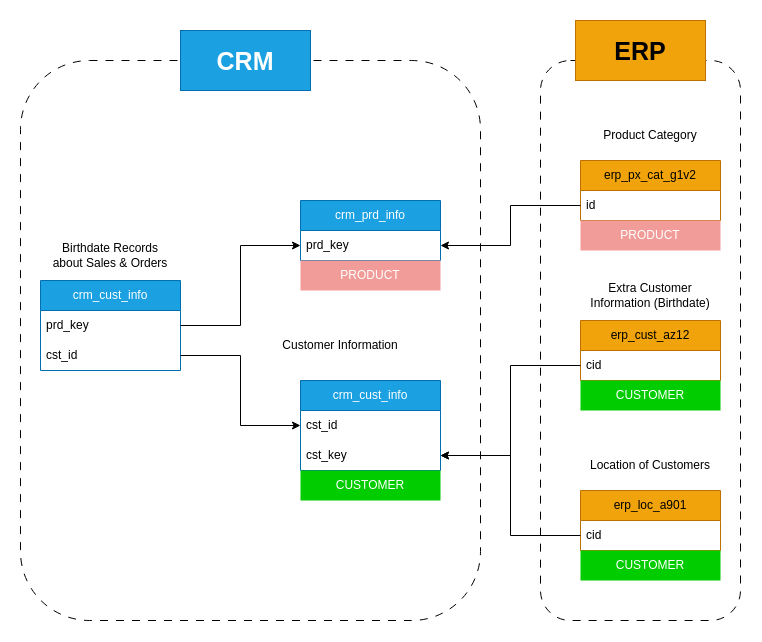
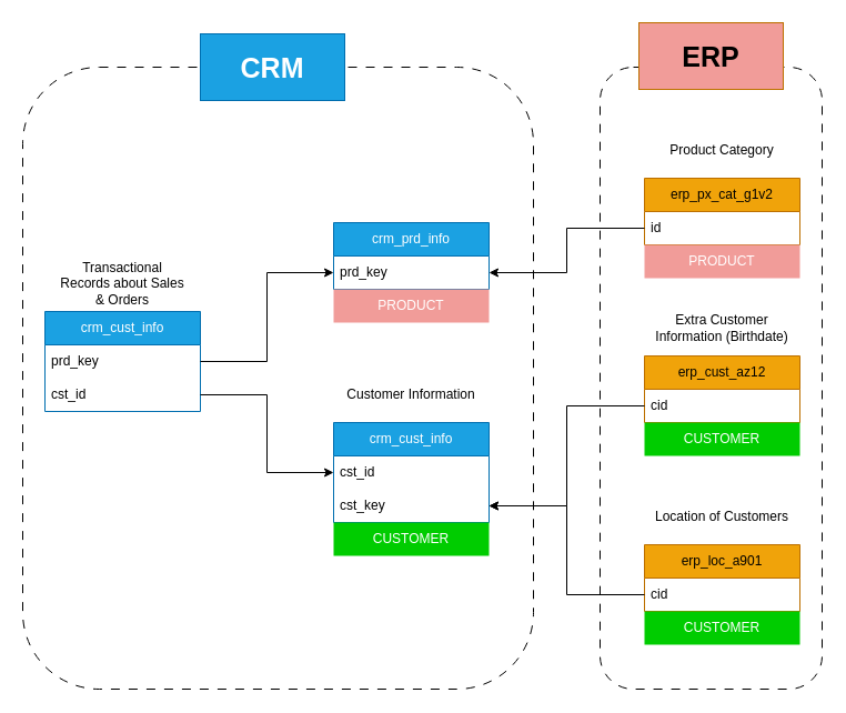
- <mxCell id="29" value="&lt;b&gt;ERP&lt;/b&gt;" style="rounded=0;whiteSpace=wrap;html=1;fontSize=25;fillColor=#f0a30a;fontColor=#000000;strokeColor=#BD7000;" parent="1" vertex="1"><mxGeometry x="575" y="20" width="130" height="60" as="geometry" /></mxCell>
+ <mxCell id="29" value="&lt;b&gt;ERP&lt;/b&gt;" style="rounded=0;whiteSpace=wrap;html=1;fontSize=25;fillColor=#f19c99;fontColor=#000000;strokeColor=#BD7000;" parent="1" vertex="1"><mxGeometry x="575" y="20" width="130" height="60" as="geometry" /></mxCell>
- <mxCell id="13" value="Birthdate Records about Sales &amp;amp; Orders" style="text;html=1;align=center;verticalAlign=middle;whiteSpace=wrap;rounded=0;" parent="1" vertex="1"><mxGeometry x="50" y="240" width="120" height="30" as="geometry" /></mxCell>
+ <mxCell id="13" value="Transactional Records about Sales &amp;amp; Orders" style="text;html=1;align=center;verticalAlign=middle;whiteSpace=wrap;rounded=0;" parent="1" vertex="1"><mxGeometry x="50" y="240" width="120" height="30" as="geometry" /></mxCell>
- <mxCell id="7" value="Customer Information" style="text;html=1;align=center;verticalAlign=middle;whiteSpace=wrap;rounded=0;" parent="1" vertex="1"><mxGeometry x="280" y="330" width="120" height="30" as="geometry" /></mxCell>
+ <mxCell id="7" value="Customer Information" style="text;html=1;align=center;verticalAlign=middle;whiteSpace=wrap;rounded=0;" parent="1" vertex="1"><mxGeometry x="310" y="340" width="120" height="30" as="geometry" /></mxCell>
